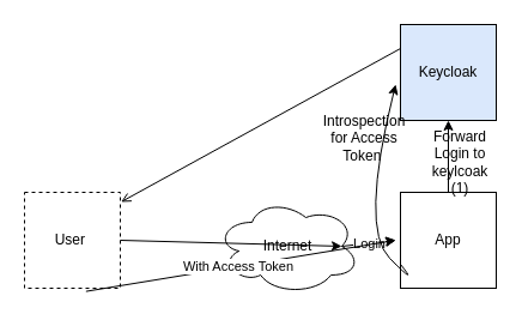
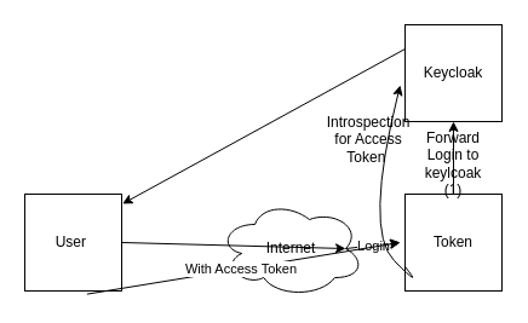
- <mxCell id="7" value="Keycloak" style="whiteSpace=wrap;html=1;aspect=fixed;fillColor=#dae8fc;" vertex="1" parent="1"><mxGeometry x="334" y="20" width="80" height="80" as="geometry" /></mxCell>
+ <mxCell id="7" value="Keycloak" style="whiteSpace=wrap;html=1;aspect=fixed;" vertex="1" parent="1"><mxGeometry x="334" y="20" width="80" height="80" as="geometry" /></mxCell>
- <mxCell id="10" value="Forward Login to keylcoak (1)" style="text;html=1;align=center;verticalAlign=middle;whiteSpace=wrap;rounded=0;" vertex="1" parent="1"><mxGeometry x="354" y="120" width="60" height="30" as="geometry" /></mxCell>
+ <mxCell id="10" value="Forward Login to keylcoak (1)" style="text;html=1;align=center;verticalAlign=middle;whiteSpace=wrap;rounded=0;" vertex="1" parent="1"><mxGeometry x="344" y="120" width="60" height="30" as="geometry" /></mxCell>
- <mxCell id="11" value="" style="endArrow=open;html=1;rounded=0;exitX=0;exitY=0.25;exitDx=0;exitDy=0;entryX=1.008;entryY=0.1;entryDx=0;entryDy=0;entryPerimeter=0;" edge="1" parent="1" source="7" target="3"><mxGeometry width="50" height="50" relative="1" as="geometry"><mxPoint x="300" y="240" as="sourcePoint" /><mxPoint x="350" y="190" as="targetPoint" /></mxGeometry></mxCell>
+ <mxCell id="11" value="" style="endArrow=classic;html=1;rounded=0;exitX=0;exitY=0.25;exitDx=0;exitDy=0;entryX=1.008;entryY=0.1;entryDx=0;entryDy=0;entryPerimeter=0;" edge="1" parent="1" source="7" target="3"><mxGeometry width="50" height="50" relative="1" as="geometry"><mxPoint x="300" y="240" as="sourcePoint" /><mxPoint x="350" y="190" as="targetPoint" /></mxGeometry></mxCell>
- <mxCell id="3" value="User&amp;nbsp;" style="whiteSpace=wrap;html=1;aspect=fixed;dashed=1;" vertex="1" parent="1"><mxGeometry x="20" y="160" width="80" height="80" as="geometry" /></mxCell>
+ <mxCell id="3" value="User&amp;nbsp;" style="whiteSpace=wrap;html=1;aspect=fixed;" vertex="1" parent="1"><mxGeometry x="20" y="160" width="80" height="80" as="geometry" /></mxCell>
- <mxCell id="2" value="App" style="whiteSpace=wrap;html=1;aspect=fixed;" vertex="1" parent="1"><mxGeometry x="334" y="160" width="80" height="80" as="geometry" /></mxCell>
+ <mxCell id="2" value="Token" style="whiteSpace=wrap;html=1;aspect=fixed;" vertex="1" parent="1"><mxGeometry x="334" y="160" width="80" height="80" as="geometry" /></mxCell>
